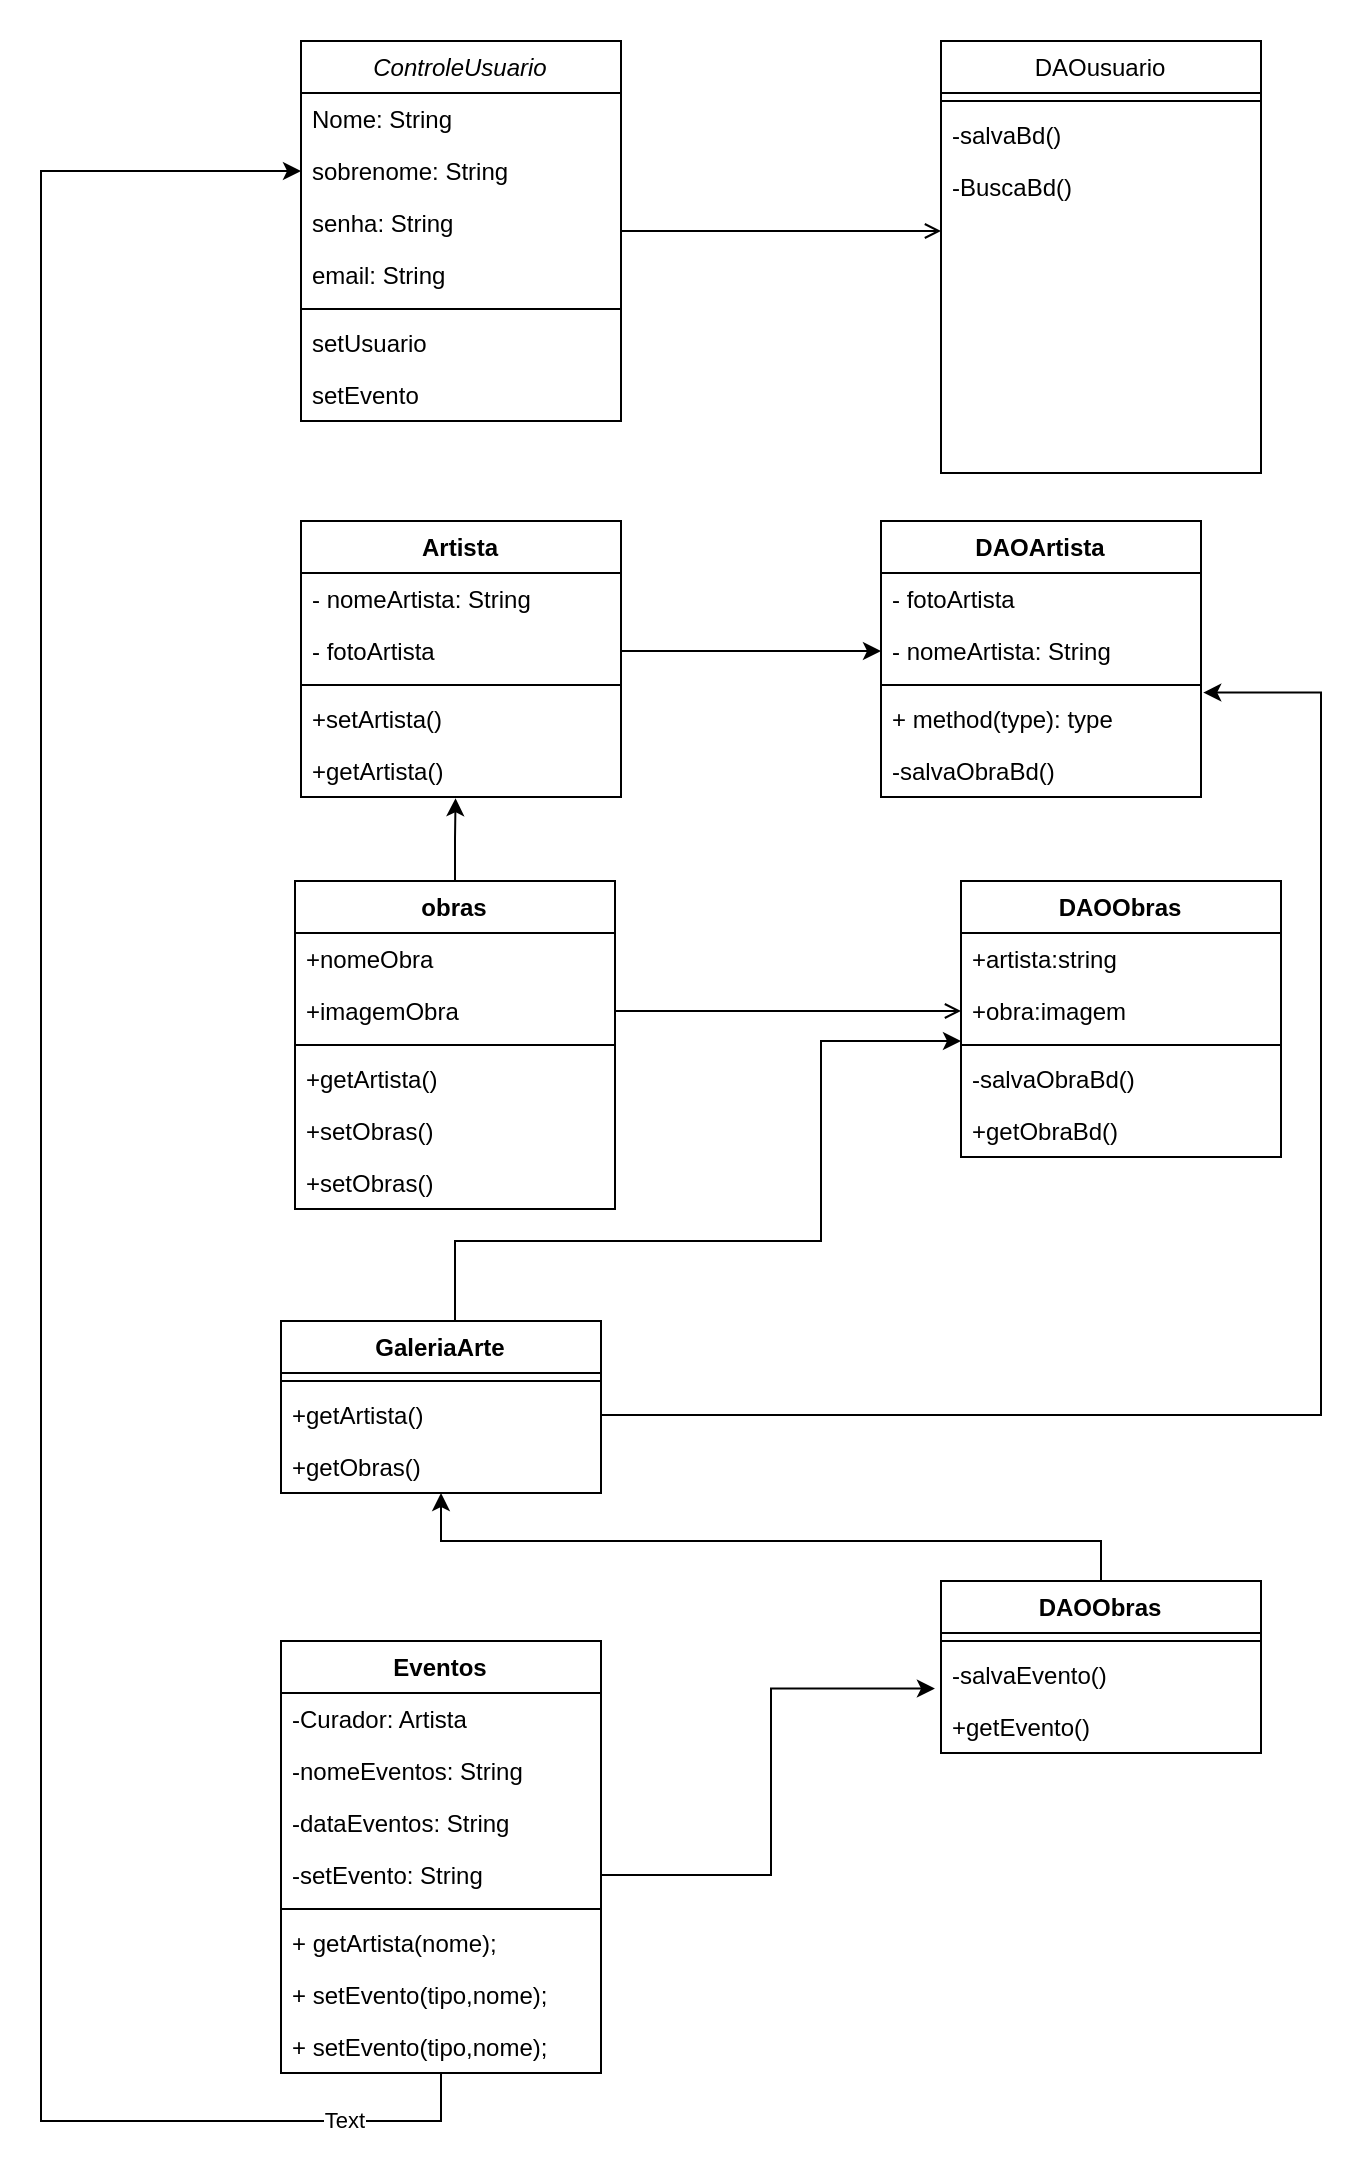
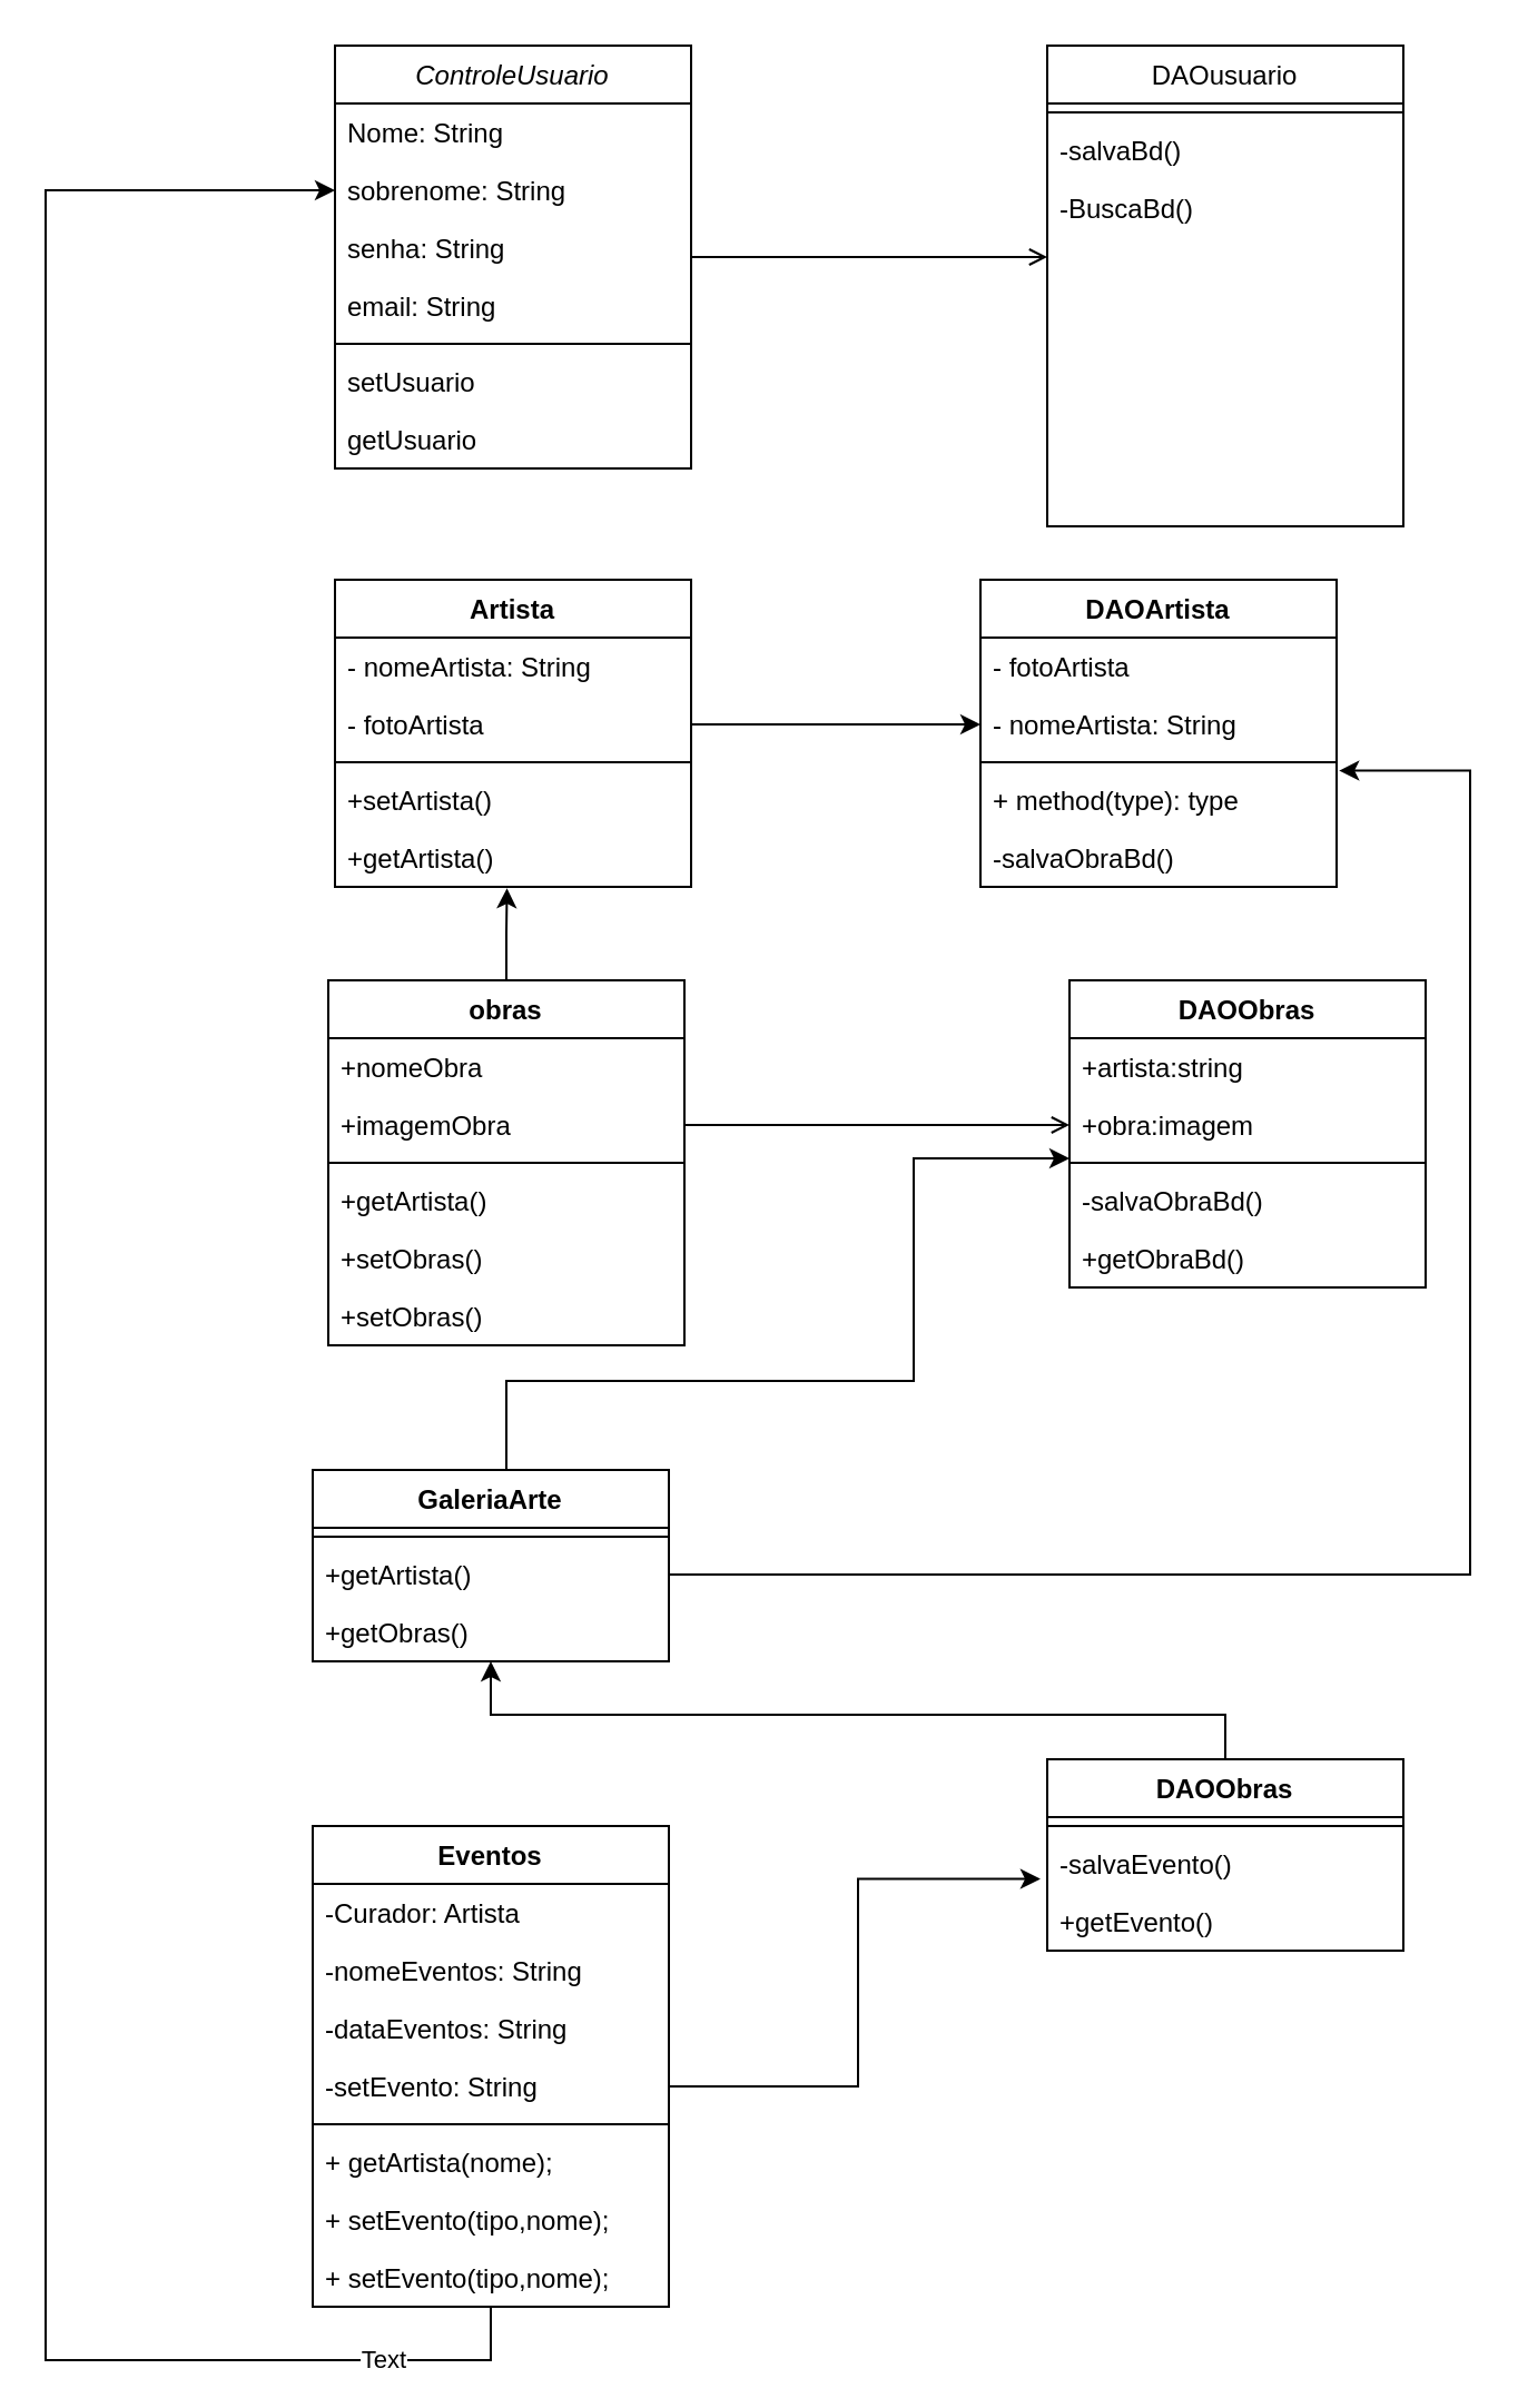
- <mxCell id="14" value="setEvento" style="text;align=left;verticalAlign=top;spacingLeft=4;spacingRight=4;overflow=hidden;rotatable=0;points=[[0,0.5],[1,0.5]];portConstraint=eastwest;rounded=0;shadow=0;html=0;" parent="7" vertex="1"><mxGeometry y="164" width="160" height="26" as="geometry" /></mxCell>
+ <mxCell id="14" value="getUsuario" style="text;align=left;verticalAlign=top;spacingLeft=4;spacingRight=4;overflow=hidden;rotatable=0;points=[[0,0.5],[1,0.5]];portConstraint=eastwest;rounded=0;shadow=0;html=0;" parent="7" vertex="1"><mxGeometry y="164" width="160" height="26" as="geometry" /></mxCell>
